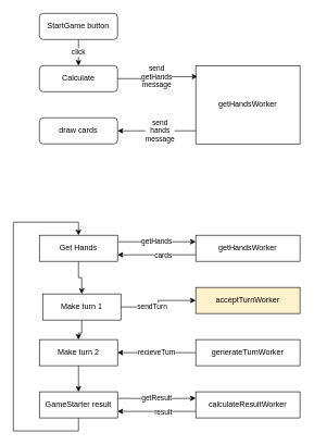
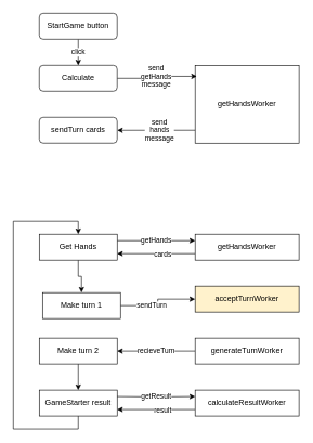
- <mxCell id="29" value="draw cards" style="rounded=1;whiteSpace=wrap;html=1;" vertex="1" parent="1"><mxGeometry x="60" y="180" width="120" height="40" as="geometry" /></mxCell>
+ <mxCell id="29" value="sendTurn cards" style="rounded=1;whiteSpace=wrap;html=1;" vertex="1" parent="1"><mxGeometry x="60" y="180" width="120" height="40" as="geometry" /></mxCell>
- <mxCell id="5" style="edgeStyle=orthogonalEdgeStyle;rounded=0;orthogonalLoop=1;jettySize=auto;html=1;entryX=0.5;entryY=0;entryDx=0;entryDy=0;" edge="1" parent="1" source="8" target="10"><mxGeometry relative="1" as="geometry" /></mxCell>
